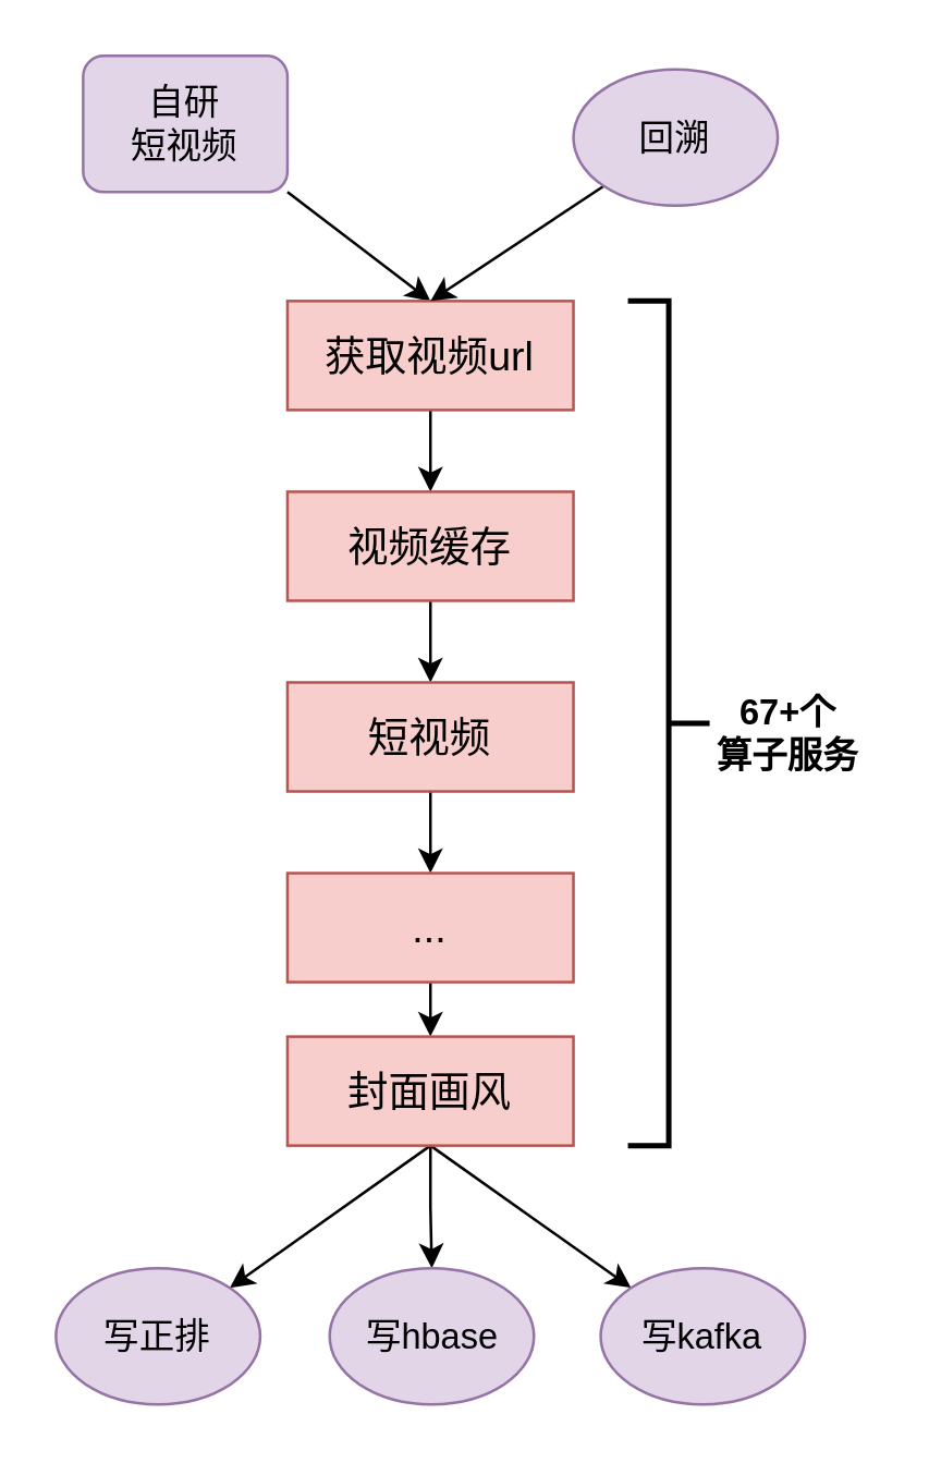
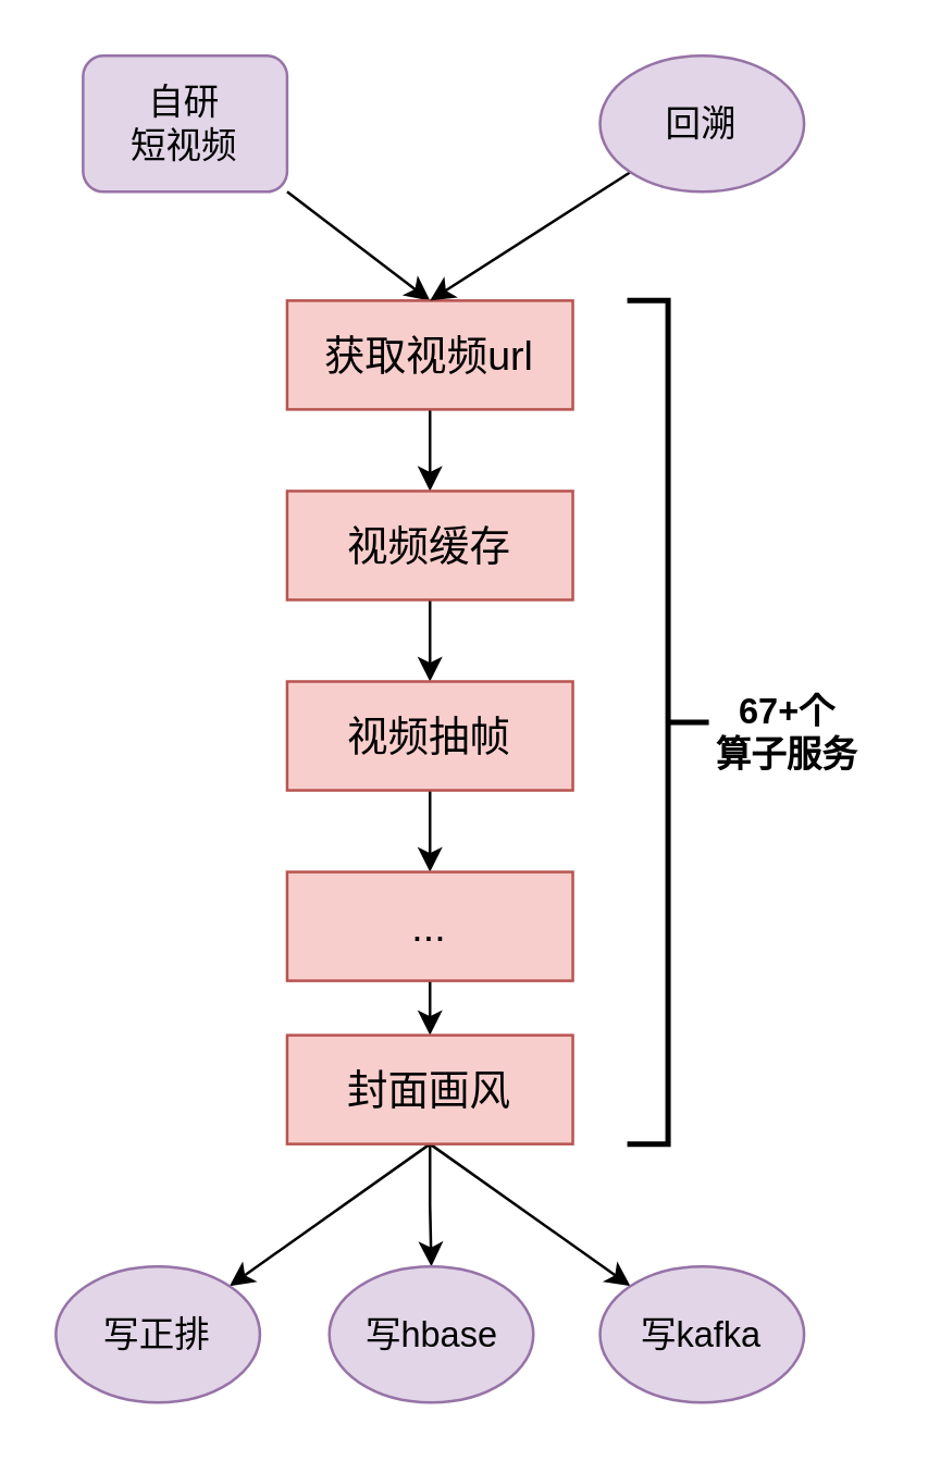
- <mxCell id="7" value="&lt;font style=&quot;font-size: 13px;&quot;&gt;回溯&lt;/font&gt;" style="ellipse;whiteSpace=wrap;html=1;fillColor=#e1d5e7;strokeColor=#9673a6;" vertex="1" parent="1"><mxGeometry x="210" y="25" width="75" height="50" as="geometry" /></mxCell>
+ <mxCell id="7" value="&lt;font style=&quot;font-size: 13px;&quot;&gt;回溯&lt;/font&gt;" style="ellipse;whiteSpace=wrap;html=1;fillColor=#e1d5e7;strokeColor=#9673a6;" vertex="1" parent="1"><mxGeometry x="220" y="20" width="75" height="50" as="geometry" /></mxCell>
- <mxCell id="11" value="&lt;font style=&quot;font-size: 15px;&quot;&gt;短视频&lt;/font&gt;" style="rounded=0;whiteSpace=wrap;html=1;fillColor=#f8cecc;strokeColor=#b85450;" vertex="1" parent="1"><mxGeometry x="105" y="250" width="105" height="40" as="geometry" /></mxCell>
+ <mxCell id="11" value="&lt;font style=&quot;font-size: 15px;&quot;&gt;视频抽帧&lt;/font&gt;" style="rounded=0;whiteSpace=wrap;html=1;fillColor=#f8cecc;strokeColor=#b85450;" vertex="1" parent="1"><mxGeometry x="105" y="250" width="105" height="40" as="geometry" /></mxCell>
